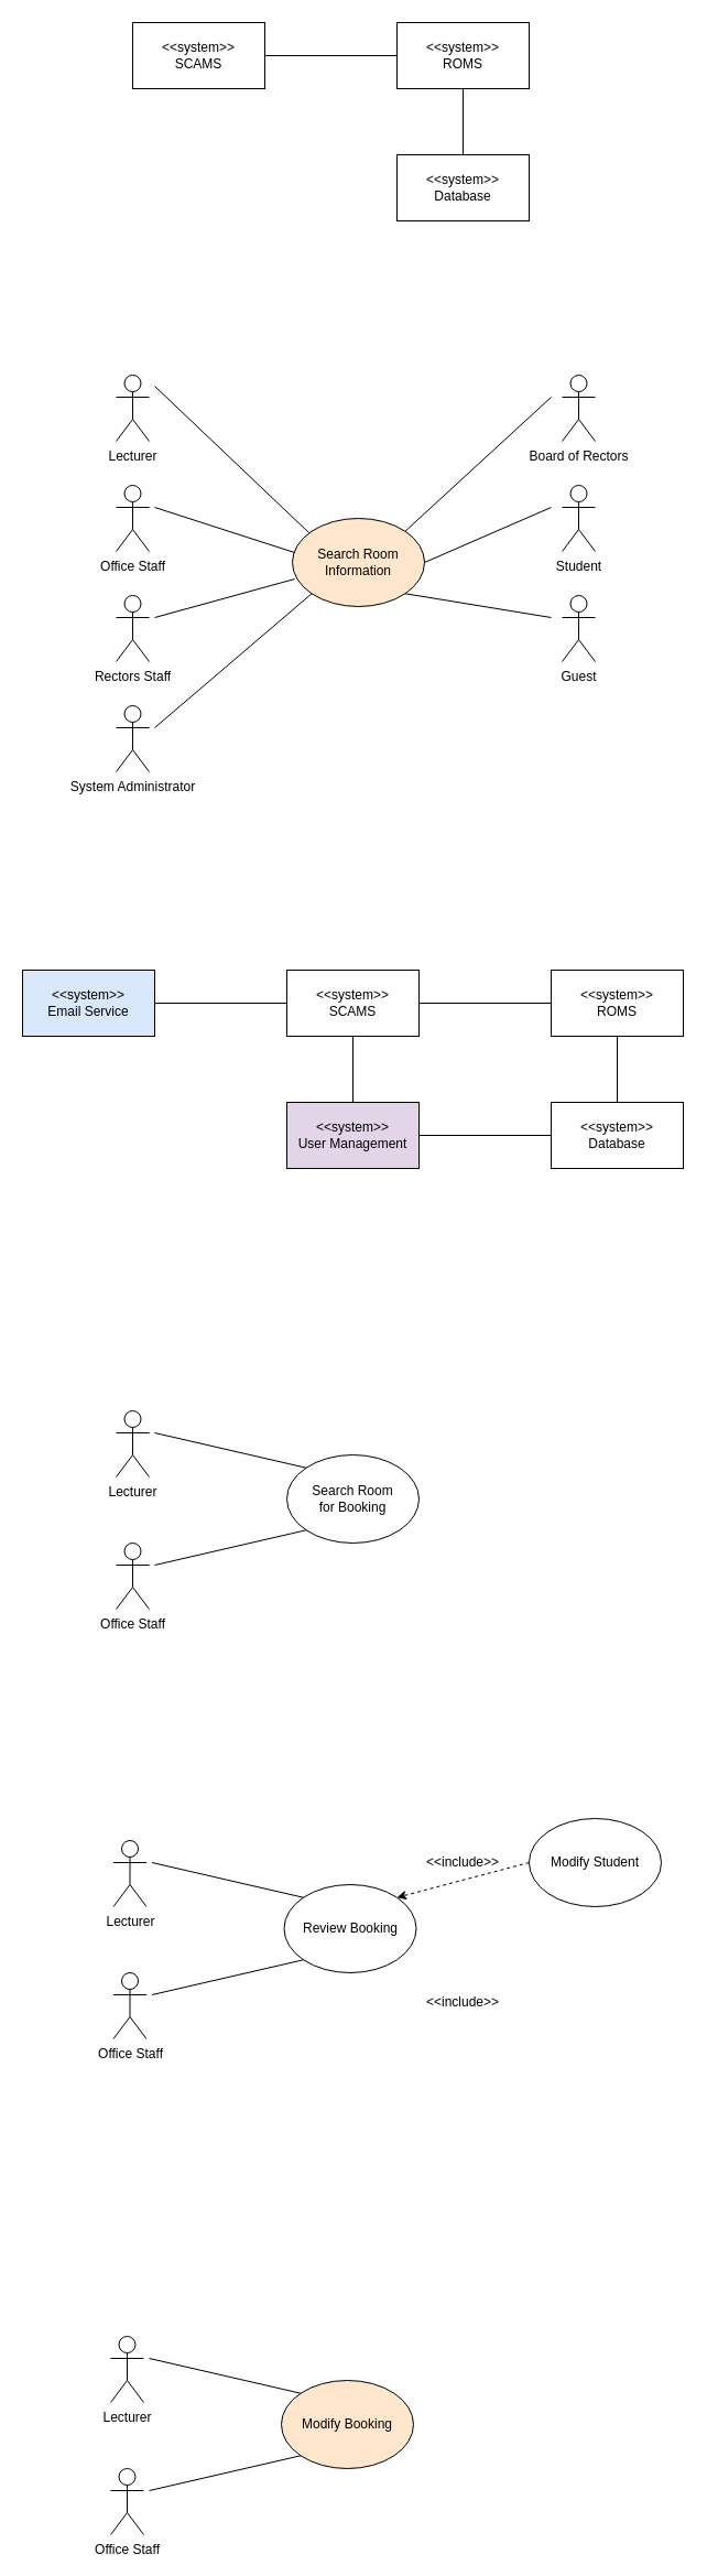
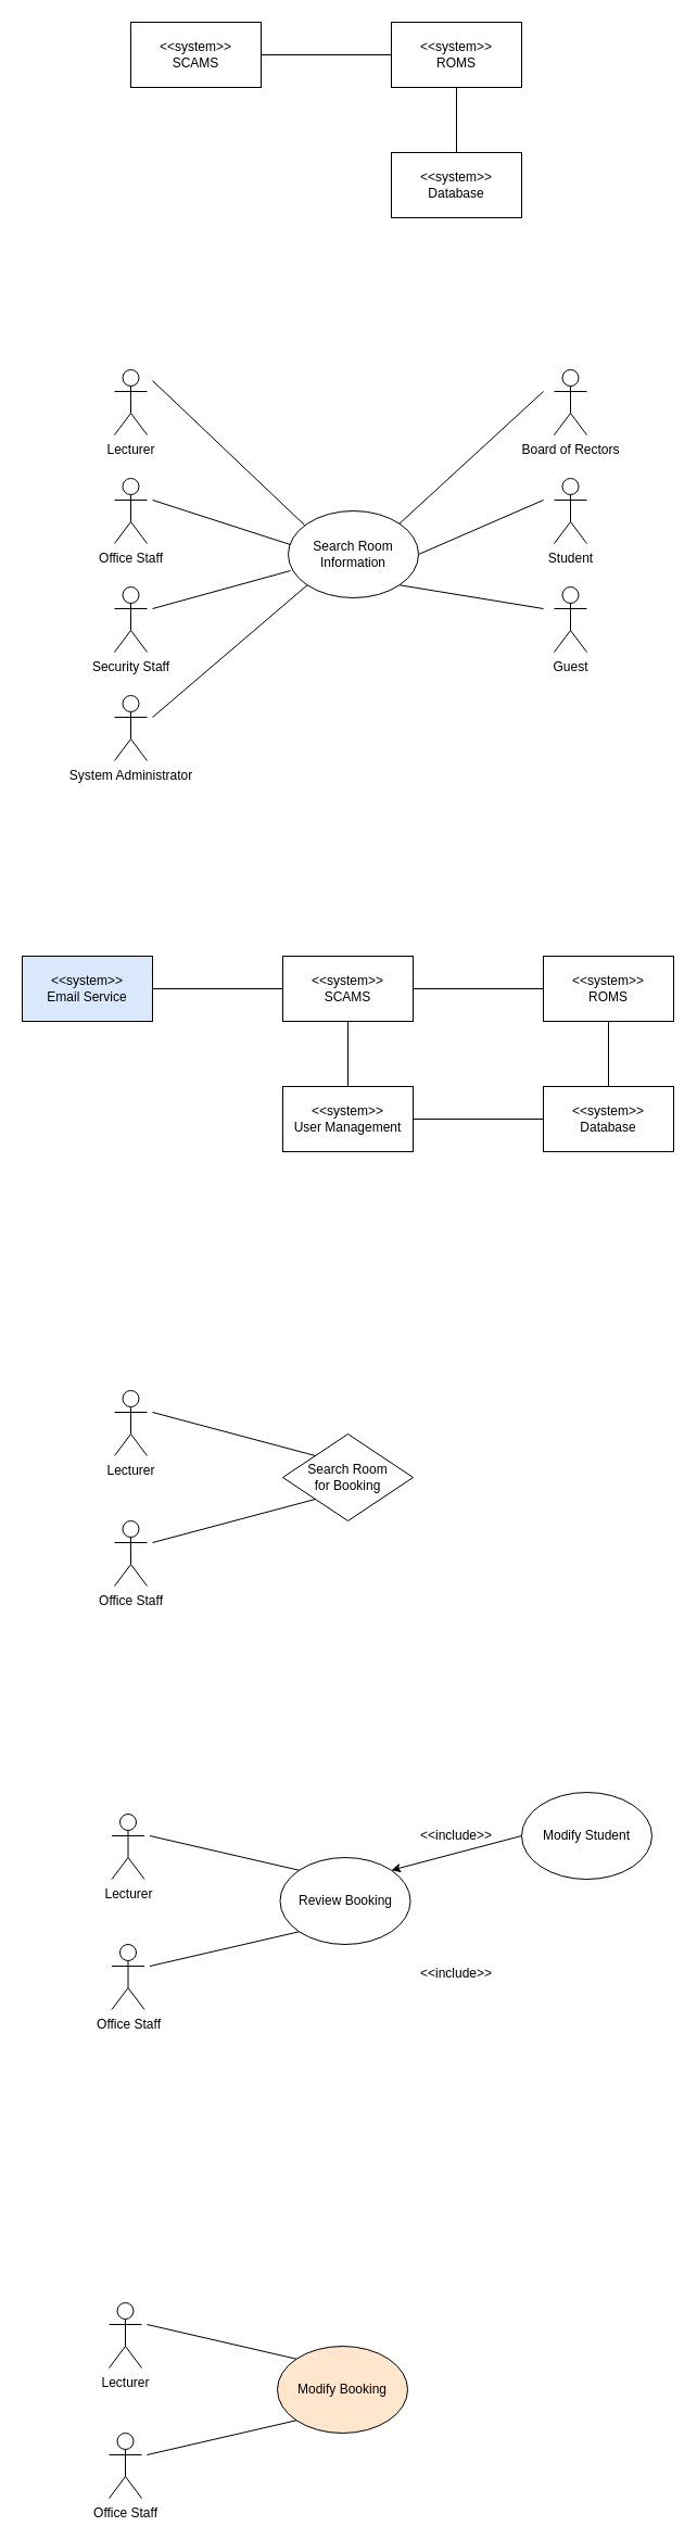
- <mxCell id="14" value="Search Room Information" style="ellipse;whiteSpace=wrap;html=1;fillColor=#ffe6cc;" parent="1" vertex="1"><mxGeometry x="265" y="470" width="120" height="80" as="geometry" /></mxCell>
+ <mxCell id="14" value="Search Room Information" style="ellipse;whiteSpace=wrap;html=1;" parent="1" vertex="1"><mxGeometry x="265" y="470" width="120" height="80" as="geometry" /></mxCell>
- <mxCell id="9" value="&lt;div&gt;Rectors Staff&lt;/div&gt;&lt;div&gt;&lt;br&gt;&lt;/div&gt;" style="shape=umlActor;verticalLabelPosition=bottom;labelBackgroundColor=#ffffff;verticalAlign=top;html=1;outlineConnect=0;" parent="1" vertex="1"><mxGeometry x="105" y="540" width="30" height="60" as="geometry" /></mxCell>
+ <mxCell id="9" value="&lt;div&gt;Security Staff&lt;/div&gt;&lt;div&gt;&lt;br&gt;&lt;/div&gt;" style="shape=umlActor;verticalLabelPosition=bottom;labelBackgroundColor=#ffffff;verticalAlign=top;html=1;outlineConnect=0;" parent="1" vertex="1"><mxGeometry x="105" y="540" width="30" height="60" as="geometry" /></mxCell>
- <mxCell id="27" value="&lt;div&gt;&amp;lt;&amp;lt;system&amp;gt;&amp;gt;&lt;/div&gt;&lt;div&gt;User Management&lt;br&gt;&lt;/div&gt;" style="rounded=0;whiteSpace=wrap;html=1;fillColor=#e1d5e7;" parent="1" vertex="1"><mxGeometry x="260" y="1000" width="120" height="60" as="geometry" /></mxCell>
+ <mxCell id="27" value="&lt;div&gt;&amp;lt;&amp;lt;system&amp;gt;&amp;gt;&lt;/div&gt;&lt;div&gt;User Management&lt;br&gt;&lt;/div&gt;" style="rounded=0;whiteSpace=wrap;html=1;" parent="1" vertex="1"><mxGeometry x="260" y="1000" width="120" height="60" as="geometry" /></mxCell>
- <mxCell id="33" value="&lt;div&gt;Search Room&lt;/div&gt;&lt;div&gt;for Booking&lt;br&gt;&lt;/div&gt;" style="ellipse;whiteSpace=wrap;html=1;" parent="1" vertex="1"><mxGeometry x="260" y="1320" width="120" height="80" as="geometry" /></mxCell>
+ <mxCell id="33" value="&lt;div&gt;Search Room&lt;/div&gt;&lt;div&gt;for Booking&lt;br&gt;&lt;/div&gt;" style="rhombus;whiteSpace=wrap;html=1;" parent="1" vertex="1"><mxGeometry x="260" y="1320" width="120" height="80" as="geometry" /></mxCell>
- <mxCell id="43" value="" style="endArrow=classic;html=1;entryX=1;entryY=0;entryDx=0;entryDy=0;dashed=1;exitX=0;exitY=0.5;exitDx=0;exitDy=0;" parent="1" source="42" target="39" edge="1"><mxGeometry width="50" height="50" relative="1" as="geometry"><mxPoint x="410" y="1660" as="sourcePoint" /><mxPoint x="70" y="1910" as="targetPoint" /></mxGeometry></mxCell>
+ <mxCell id="43" value="" style="endArrow=classic;html=1;entryX=1;entryY=0;entryDx=0;entryDy=0;dashed=0;exitX=0;exitY=0.5;exitDx=0;exitDy=0;" parent="1" source="42" target="39" edge="1"><mxGeometry width="50" height="50" relative="1" as="geometry"><mxPoint x="410" y="1660" as="sourcePoint" /><mxPoint x="70" y="1910" as="targetPoint" /></mxGeometry></mxCell>
